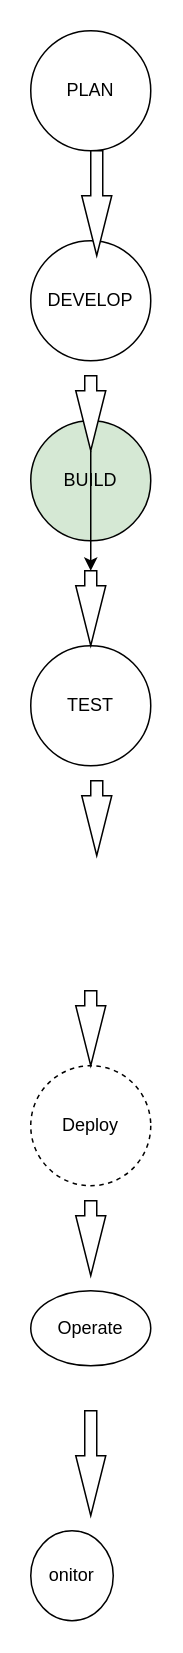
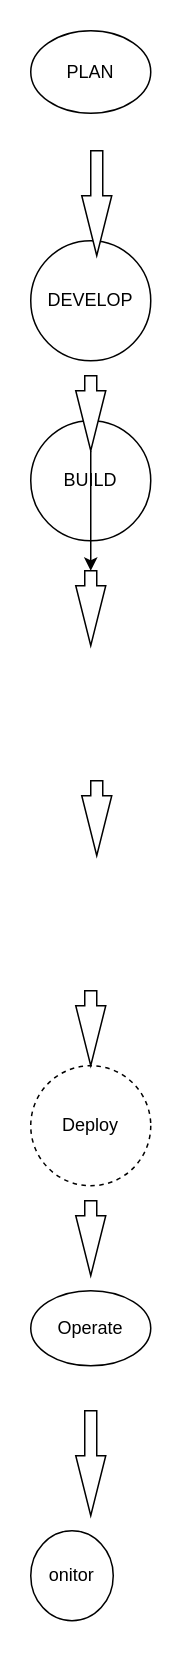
- <mxCell id="3" value="PLAN" style="ellipse;whiteSpace=wrap;html=1;aspect=fixed;" vertex="1" parent="1"><mxGeometry x="20" y="20" width="80" height="80" as="geometry" /></mxCell>
+ <mxCell id="3" value="PLAN" style="ellipse;whiteSpace=wrap;html=1;aspect=fixed;" vertex="1" parent="1"><mxGeometry x="20" y="20" width="80" height="55" as="geometry" /></mxCell>
- <mxCell id="5" value="BUILD" style="ellipse;whiteSpace=wrap;html=1;aspect=fixed;fillColor=#d5e8d4;" vertex="1" parent="1"><mxGeometry x="20" y="280" width="80" height="80" as="geometry" /></mxCell>
+ <mxCell id="5" value="BUILD" style="ellipse;whiteSpace=wrap;html=1;aspect=fixed;" vertex="1" parent="1"><mxGeometry x="20" y="280" width="80" height="80" as="geometry" /></mxCell>
- <mxCell id="4" value="TEST" style="ellipse;whiteSpace=wrap;html=1;aspect=fixed;" vertex="1" parent="1"><mxGeometry x="20" y="430" width="80" height="80" as="geometry" /></mxCell>
